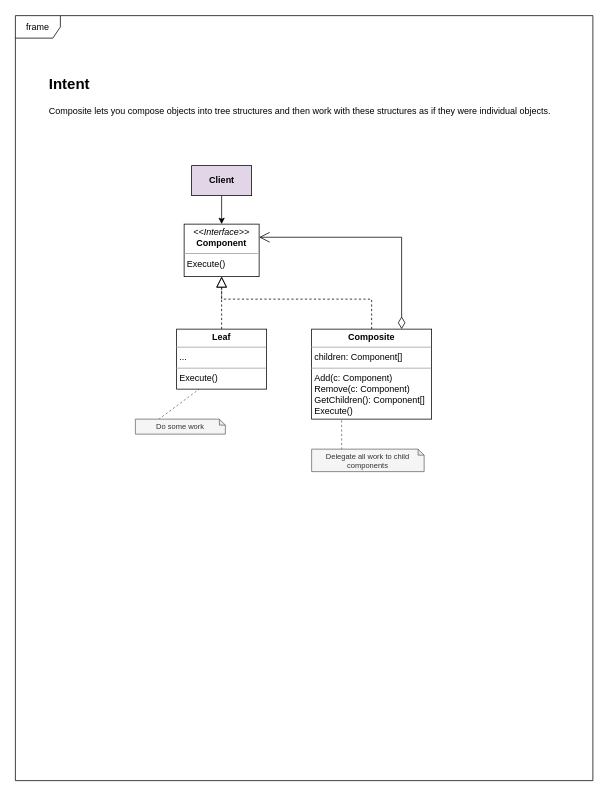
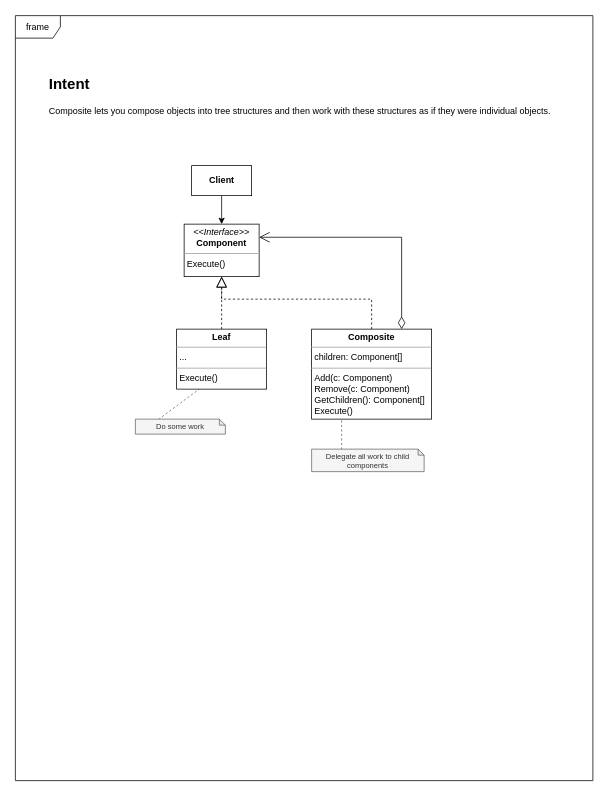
- <mxCell id="5" value="&lt;b&gt;Client&lt;/b&gt;" style="html=1;fillColor=#e1d5e7;" parent="1" vertex="1"><mxGeometry x="255" y="220" width="80" height="40" as="geometry" /></mxCell>
+ <mxCell id="5" value="&lt;b&gt;Client&lt;/b&gt;" style="html=1;" parent="1" vertex="1"><mxGeometry x="255" y="220" width="80" height="40" as="geometry" /></mxCell>
